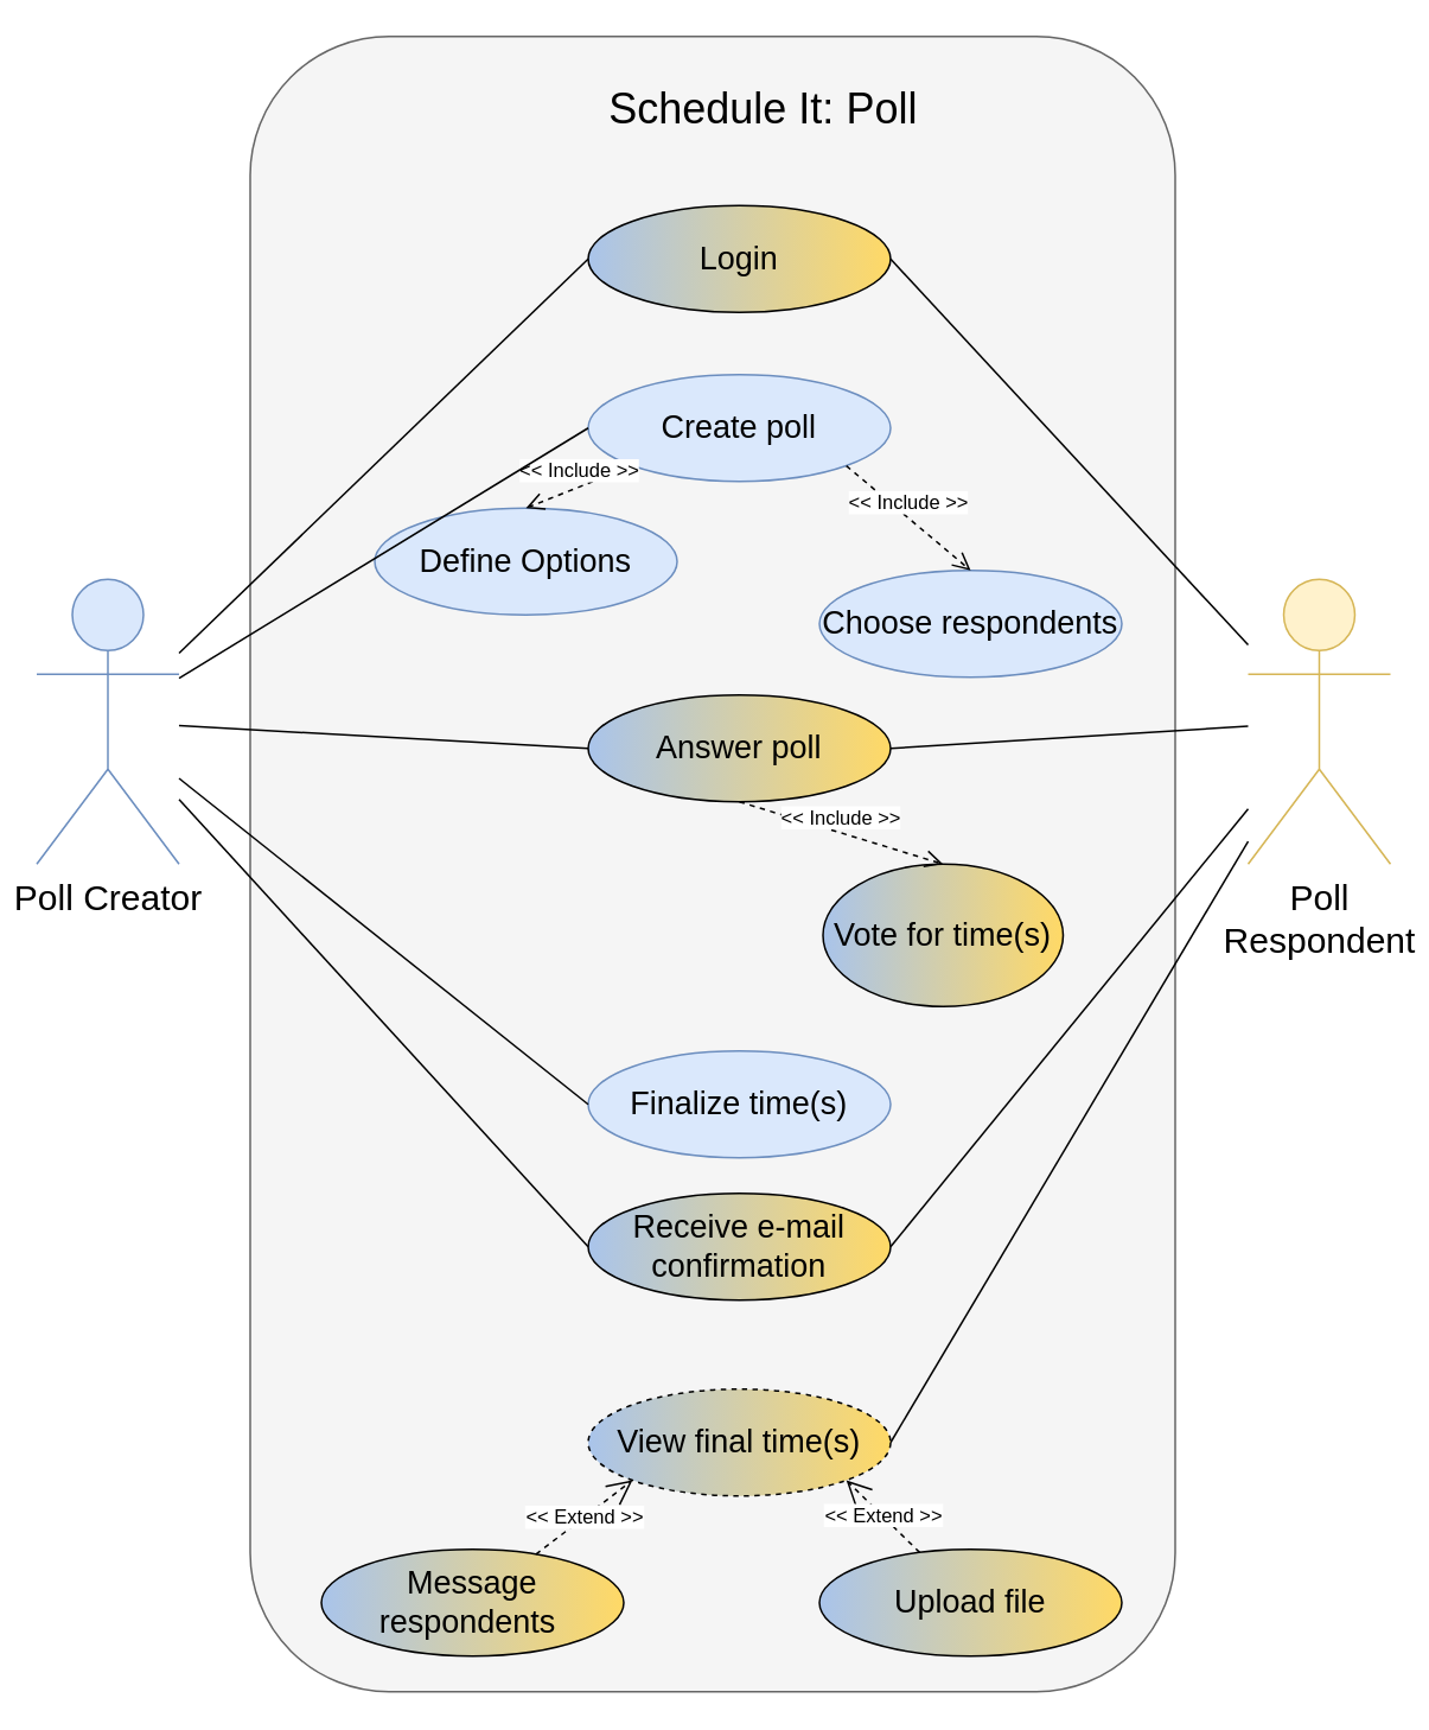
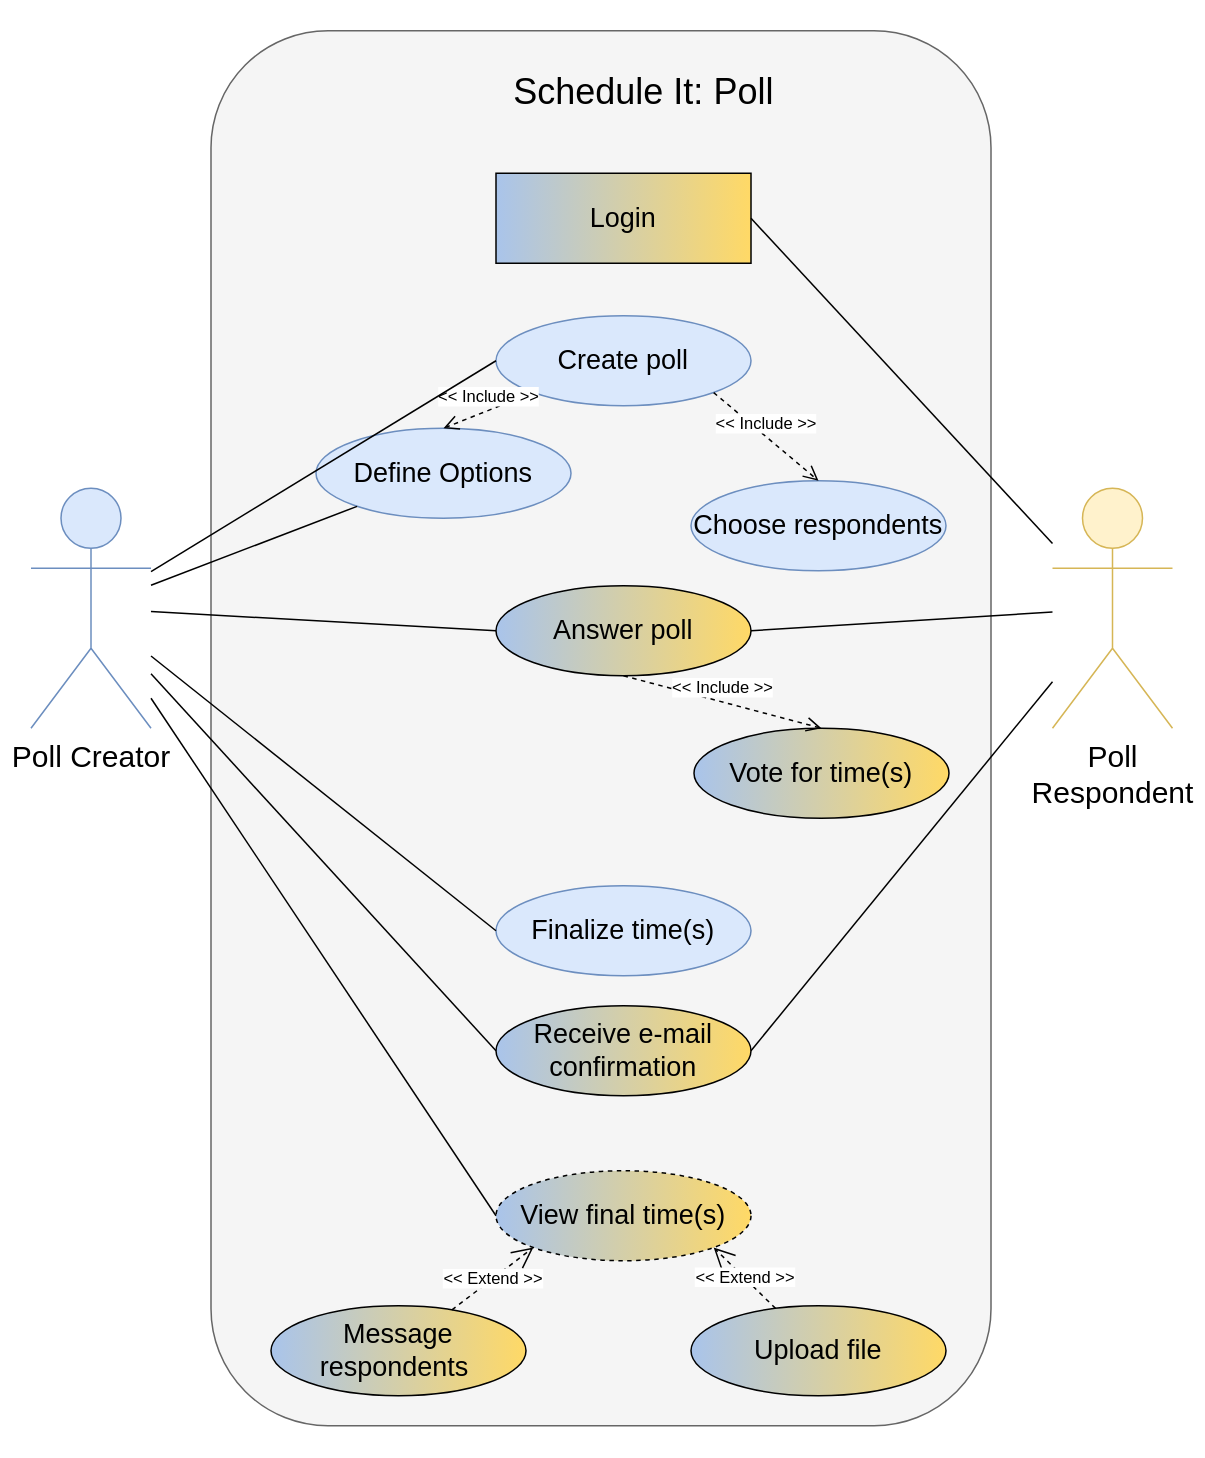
- <mxCell id="6" value="&lt;font style=&quot;font-size: 18px&quot;&gt;&lt;font style=&quot;font-size: 18px&quot;&gt;Log&lt;/font&gt;in&lt;/font&gt;" style="ellipse;whiteSpace=wrap;html=1;fillColor=#FFD966;gradientColor=#A9C4EB;gradientDirection=west;" vertex="1" parent="1"><mxGeometry x="330" y="115" width="170" height="60" as="geometry" /></mxCell>
+ <mxCell id="6" value="&lt;font style=&quot;font-size: 18px&quot;&gt;&lt;font style=&quot;font-size: 18px&quot;&gt;Log&lt;/font&gt;in&lt;/font&gt;" style="whiteSpace=wrap;html=1;fillColor=#FFD966;gradientColor=#A9C4EB;gradientDirection=west;rounded=0;" vertex="1" parent="1"><mxGeometry x="330" y="115" width="170" height="60" as="geometry" /></mxCell>
- <mxCell id="29" value="" style="endArrow=none;html=1;entryX=0;entryY=0.5;entryDx=0;entryDy=0;endFill=0;" edge="1" parent="1" source="2" target="6"><mxGeometry width="50" height="50" relative="1" as="geometry"><mxPoint x="60" y="304.289" as="sourcePoint" /><mxPoint x="60" y="254.289" as="targetPoint" /></mxGeometry></mxCell>
+ <mxCell id="29" value="" style="endArrow=none;html=1;endFill=0;" edge="1" parent="1" source="2" target="20"><mxGeometry width="50" height="50" relative="1" as="geometry"><mxPoint x="60" y="304.289" as="sourcePoint" /><mxPoint x="60" y="254.289" as="targetPoint" /></mxGeometry></mxCell>
- <mxCell id="9" value="&lt;span style=&quot;font-size: 18px&quot;&gt;Vote for time(s)&lt;/span&gt;" style="ellipse;whiteSpace=wrap;html=1;fillColor=#FFD966;gradientColor=#A9C4EB;gradientDirection=west;" vertex="1" parent="1"><mxGeometry x="462" y="485" width="135" height="80" as="geometry" /></mxCell>
+ <mxCell id="9" value="&lt;span style=&quot;font-size: 18px&quot;&gt;Vote for time(s)&lt;/span&gt;" style="ellipse;whiteSpace=wrap;html=1;fillColor=#FFD966;gradientColor=#A9C4EB;gradientDirection=west;" vertex="1" parent="1"><mxGeometry x="462" y="485" width="170" height="60" as="geometry" /></mxCell>
+ <mxCell id="19" value="" style="endArrow=none;html=1;entryX=0;entryY=0.5;entryDx=0;entryDy=0;" edge="1" parent="1" source="2" target="15"><mxGeometry width="50" height="50" relative="1" as="geometry"><mxPoint x="100" y="455" as="sourcePoint" /><mxPoint x="170.711" y="405" as="targetPoint" /></mxGeometry></mxCell>
- <mxCell id="23" value="" style="endArrow=none;html=1;entryX=1;entryY=0.5;entryDx=0;entryDy=0;" edge="1" parent="1" source="3" target="15"><mxGeometry width="50" height="50" relative="1" as="geometry"><mxPoint x="630.289" y="455" as="sourcePoint" /><mxPoint x="630.289" y="405" as="targetPoint" /></mxGeometry></mxCell>
